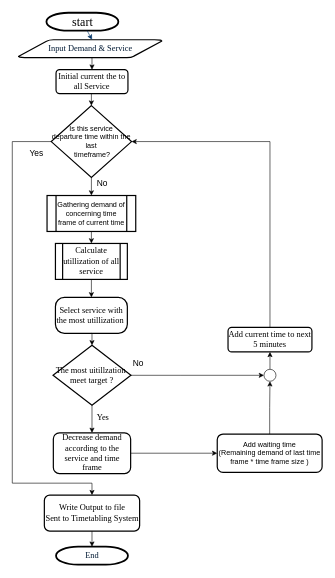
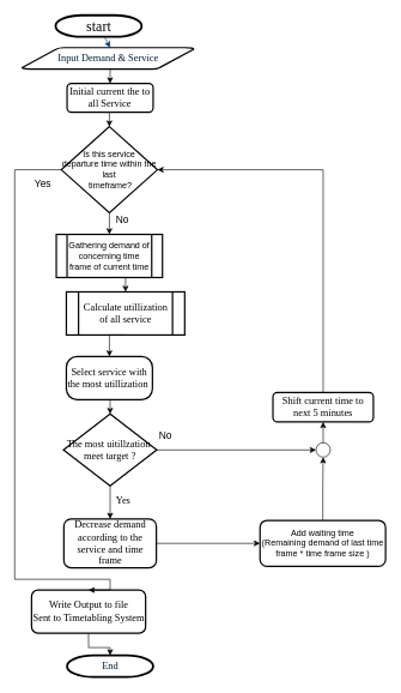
- <mxCell id="14" value="&lt;span style=&quot;font-size: 14px&quot;&gt;Calculate utillization of all service&lt;/span&gt;" style="shape=process;whiteSpace=wrap;html=1;backgroundOutline=1;fontFamily=Times New Roman;spacing=2;fontSize=14;fillColor=none;gradientColor=#FFB570;labelBorderColor=none;strokeColor=#000000;strokeWidth=2;labelBackgroundColor=none;" parent="1" vertex="1"><mxGeometry x="92" y="405" width="120" height="60" as="geometry" /></mxCell>
+ <mxCell id="14" value="&lt;span style=&quot;font-size: 14px&quot;&gt;Calculate utillization of all service&lt;/span&gt;" style="shape=process;whiteSpace=wrap;html=1;backgroundOutline=1;fontFamily=Times New Roman;spacing=2;fontSize=14;fillColor=none;gradientColor=#FFB570;labelBorderColor=none;strokeColor=#000000;strokeWidth=2;labelBackgroundColor=none;" parent="1" vertex="1"><mxGeometry x="92" y="405" width="165" height="60" as="geometry" /></mxCell>
- <mxCell id="20" value="Add current time to next 5 minutes" style="rounded=1;whiteSpace=wrap;html=1;fontFamily=Times New Roman;spacing=2;fontSize=14;fillColor=none;gradientColor=#FFB570;labelBorderColor=none;strokeColor=#000000;strokeWidth=2;labelBackgroundColor=none;" parent="1" vertex="1"><mxGeometry x="380" y="545" width="140" height="41" as="geometry" /></mxCell>
+ <mxCell id="20" value="Shift current time to next 5 minutes" style="rounded=1;whiteSpace=wrap;html=1;fontFamily=Times New Roman;spacing=2;fontSize=14;fillColor=none;gradientColor=#FFB570;labelBorderColor=none;strokeColor=#000000;strokeWidth=2;labelBackgroundColor=none;" parent="1" vertex="1"><mxGeometry x="380" y="545" width="140" height="41" as="geometry" /></mxCell>
- <mxCell id="9" value="Write Output to file&lt;br style=&quot;font-size: 14px;&quot;&gt;Sent to Timetabling System&lt;br style=&quot;font-size: 14px;&quot;&gt;" style="rounded=1;whiteSpace=wrap;html=1;fontFamily=Times New Roman;spacing=2;fontSize=14;fillColor=none;gradientColor=#FFB570;labelBorderColor=none;strokeColor=#000000;strokeWidth=2;labelBackgroundColor=none;" parent="1" vertex="1"><mxGeometry x="73.5" y="825" width="159" height="60" as="geometry" /></mxCell>
+ <mxCell id="9" value="Write Output to file&lt;br style=&quot;font-size: 14px;&quot;&gt;Sent to Timetabling System&lt;br style=&quot;font-size: 14px;&quot;&gt;" style="rounded=1;whiteSpace=wrap;html=1;fontFamily=Times New Roman;spacing=2;fontSize=14;fillColor=none;gradientColor=#FFB570;labelBorderColor=none;strokeColor=#000000;strokeWidth=2;labelBackgroundColor=none;" parent="1" vertex="1"><mxGeometry x="43.5" y="820" width="159" height="60" as="geometry" /></mxCell>
